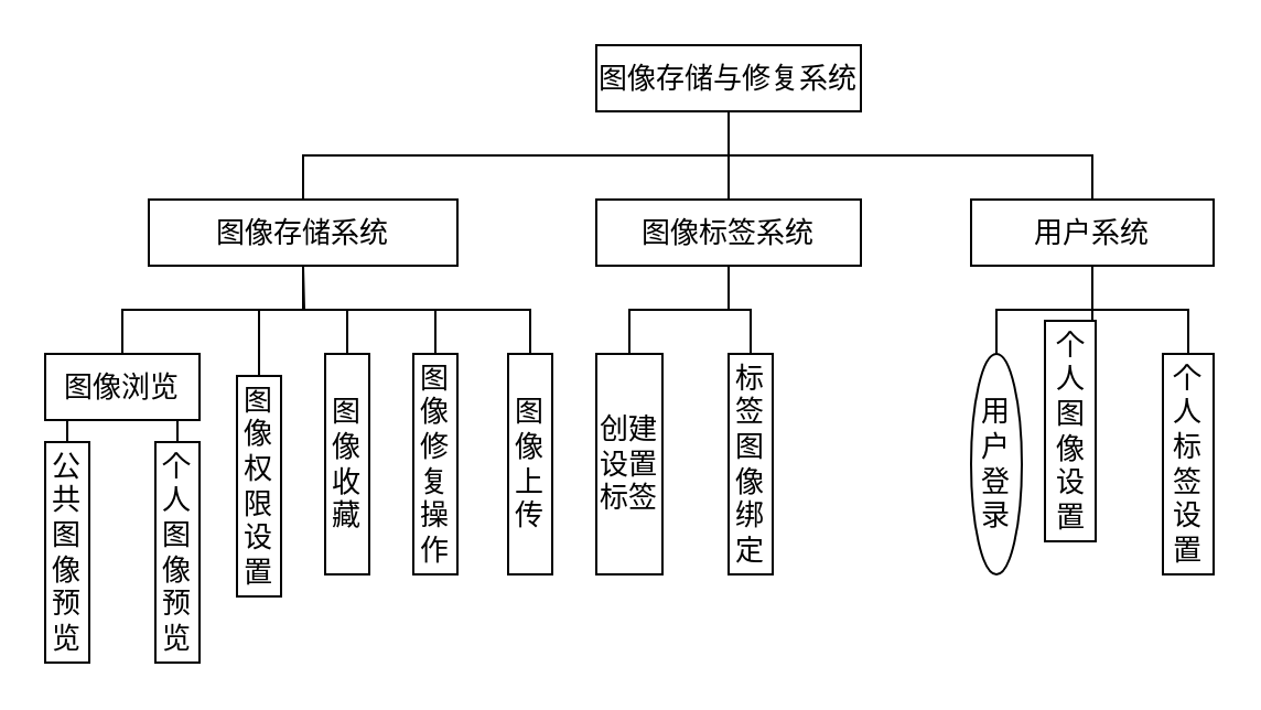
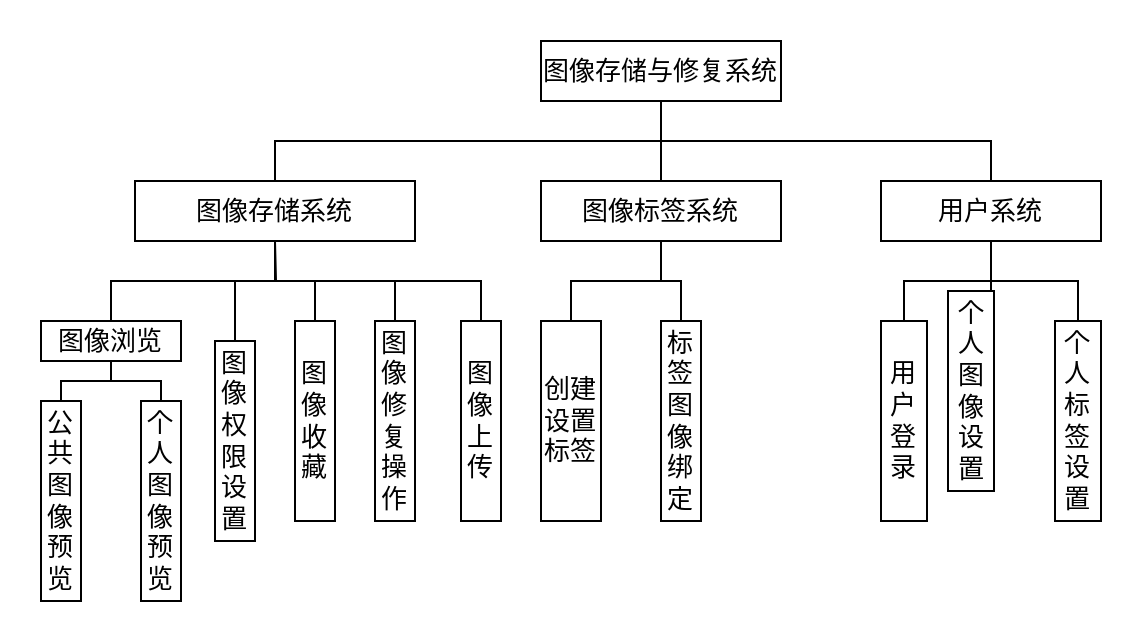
- <mxCell id="13" value="图像浏览" style="rounded=0;whiteSpace=wrap;html=1;fontSize=13;fontFamily=宋体;" vertex="1" parent="1"><mxGeometry x="20" y="160" width="70" height="30" as="geometry" /></mxCell>
+ <mxCell id="13" value="图像浏览" style="rounded=0;whiteSpace=wrap;html=1;fontSize=13;fontFamily=宋体;" vertex="1" parent="1"><mxGeometry x="20" y="160" width="70" height="20" as="geometry" /></mxCell>
- <mxCell id="21" value="用户登录" style="ellipse;whiteSpace=wrap;html=1;fontSize=13;fontFamily=宋体;" vertex="1" parent="18"><mxGeometry y="70" width="23" height="100" as="geometry" /></mxCell>
+ <mxCell id="21" value="用户登录" style="rounded=0;whiteSpace=wrap;html=1;fontSize=13;fontFamily=宋体;" vertex="1" parent="18"><mxGeometry y="70" width="23" height="100" as="geometry" /></mxCell>
